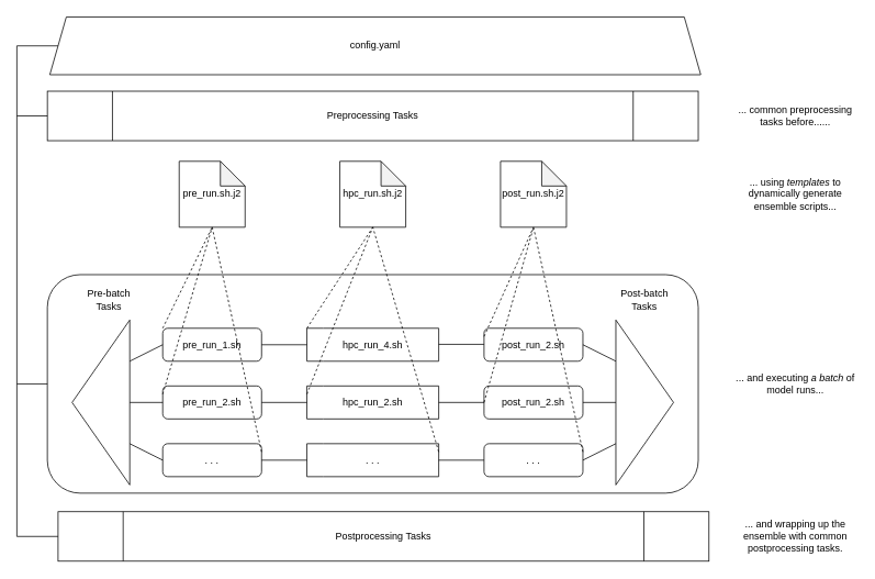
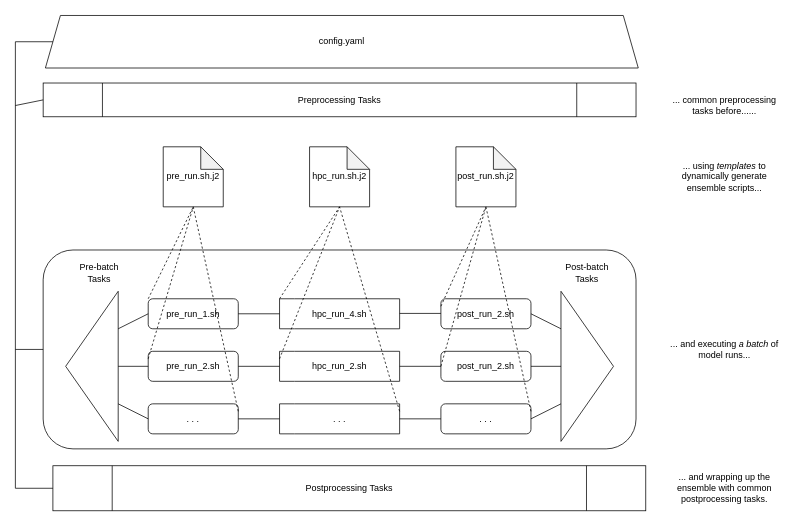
- <mxCell id="46" value="Preprocessing Tasks" style="shape=process;whiteSpace=wrap;html=1;backgroundOutline=1;" parent="1" vertex="1"><mxGeometry x="57" y="110" width="790" height="60" as="geometry" /></mxCell>
+ <mxCell id="46" value="Preprocessing Tasks" style="shape=process;whiteSpace=wrap;html=1;backgroundOutline=1;" parent="1" vertex="1"><mxGeometry x="57" y="110" width="790" height="45" as="geometry" /></mxCell>
